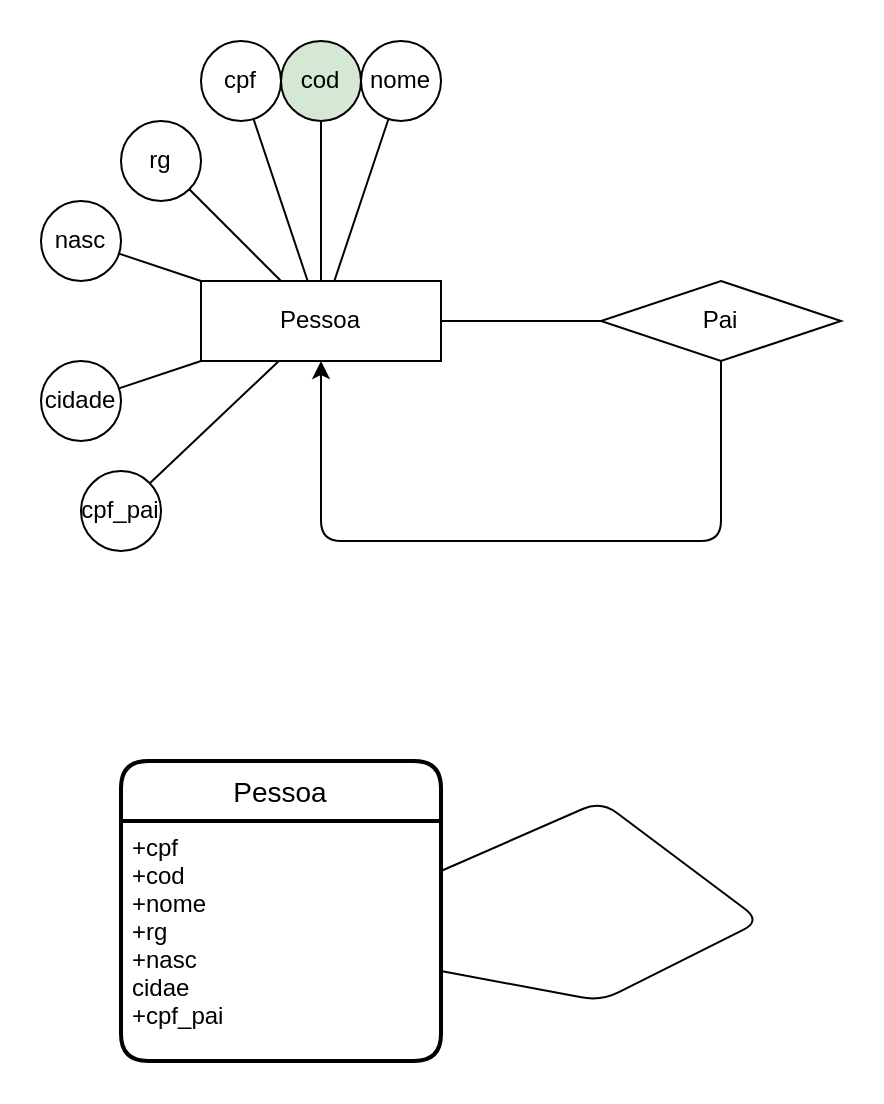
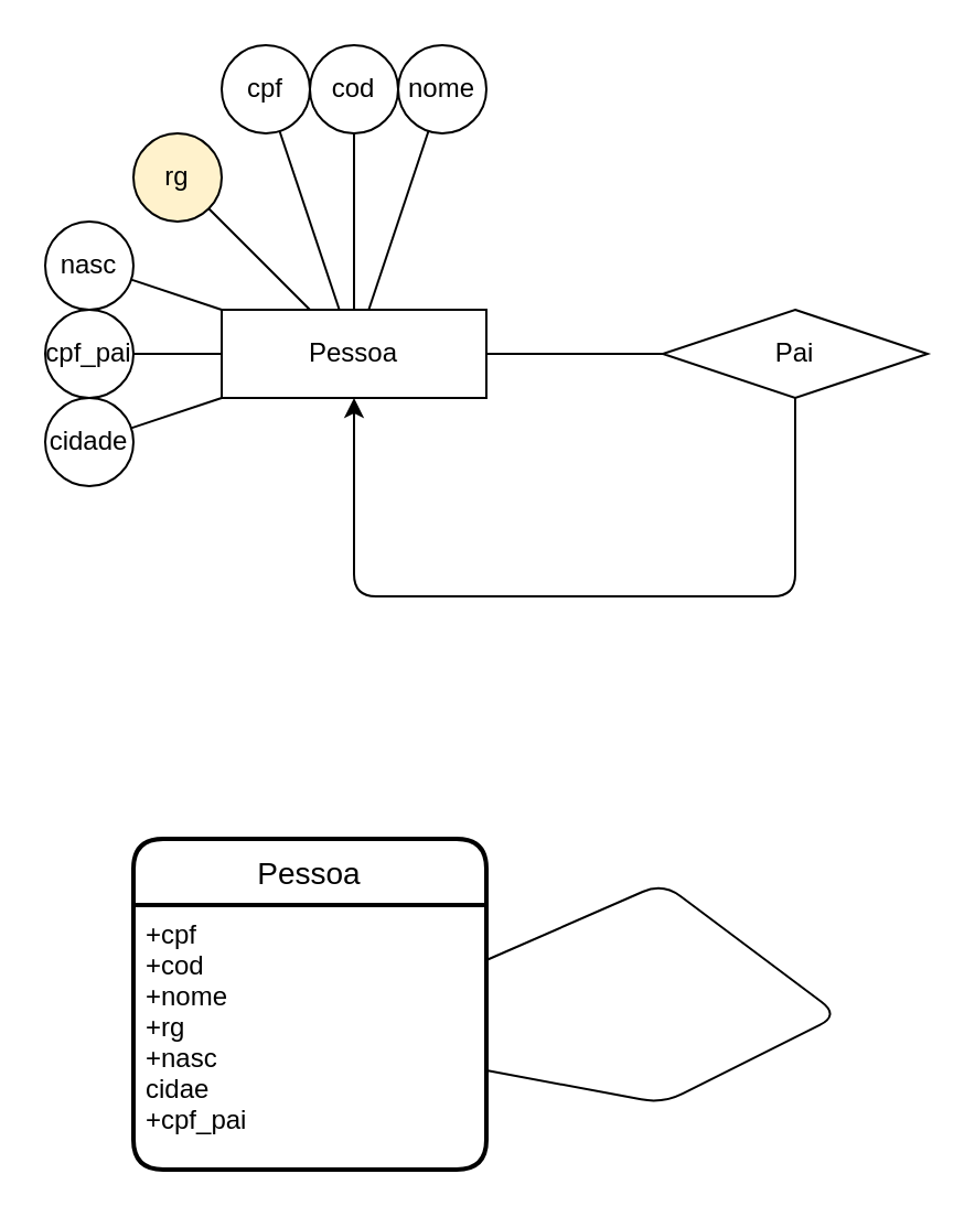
- <mxCell id="9" value="cod" style="ellipse;whiteSpace=wrap;html=1;aspect=fixed;fillColor=#d5e8d4;" vertex="1" parent="1"><mxGeometry x="140" width="40" height="40" as="geometry" y="20" /></mxCell>
+ <mxCell id="9" value="cod" style="ellipse;whiteSpace=wrap;html=1;aspect=fixed;" vertex="1" parent="1"><mxGeometry x="140" width="40" height="40" as="geometry" y="20" /></mxCell>
- <mxCell id="13" value="rg" style="ellipse;whiteSpace=wrap;html=1;aspect=fixed;" vertex="1" parent="1"><mxGeometry x="60" y="60" width="40" height="40" as="geometry" /></mxCell>
+ <mxCell id="13" value="rg" style="ellipse;whiteSpace=wrap;html=1;aspect=fixed;fillColor=#fff2cc;" vertex="1" parent="1"><mxGeometry x="60" y="60" width="40" height="40" as="geometry" /></mxCell>
- <mxCell id="19" value="cpf_pai" style="ellipse;whiteSpace=wrap;html=1;aspect=fixed;" vertex="1" parent="1"><mxGeometry x="40" y="235" width="40" height="40" as="geometry" /></mxCell>
+ <mxCell id="19" value="cpf_pai" style="ellipse;whiteSpace=wrap;html=1;aspect=fixed;" vertex="1" parent="1"><mxGeometry y="140" width="40" height="40" as="geometry" x="20" /></mxCell>
